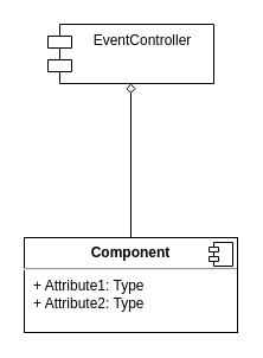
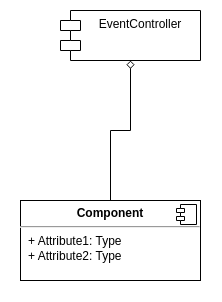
- <mxCell id="5" value="EventController" style="shape=module;align=left;spacingLeft=20;align=center;verticalAlign=top;" vertex="1" parent="1"><mxGeometry x="40" y="20" width="140" height="50" as="geometry" /></mxCell>
+ <mxCell id="5" value="EventController" style="shape=module;align=left;spacingLeft=20;align=center;verticalAlign=top;" vertex="1" parent="1"><mxGeometry x="60" y="10" width="140" height="50" as="geometry" /></mxCell>
